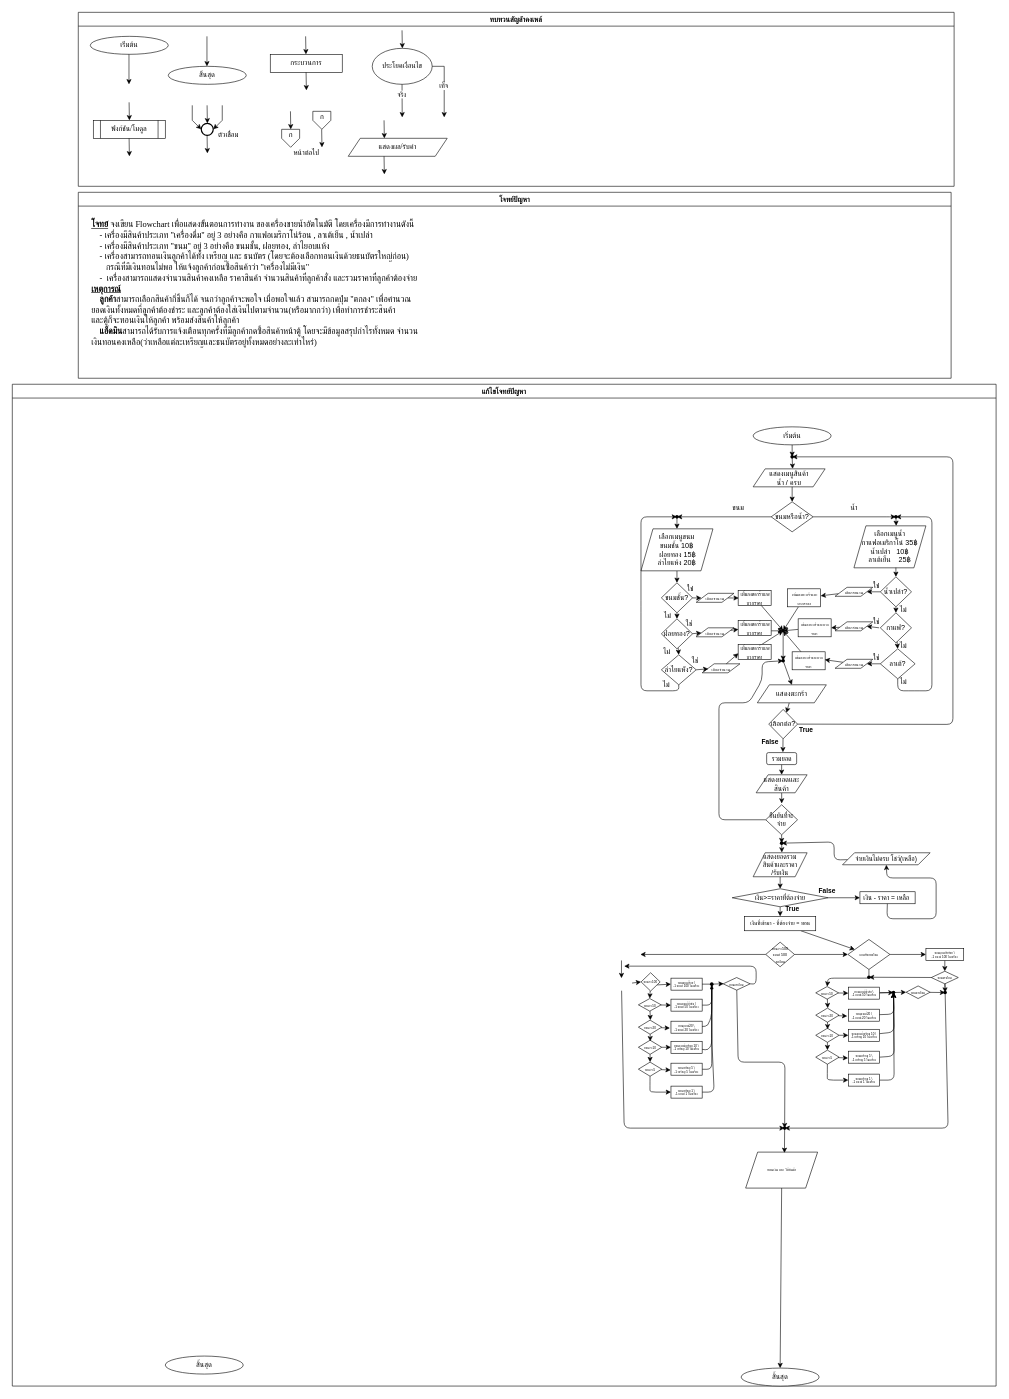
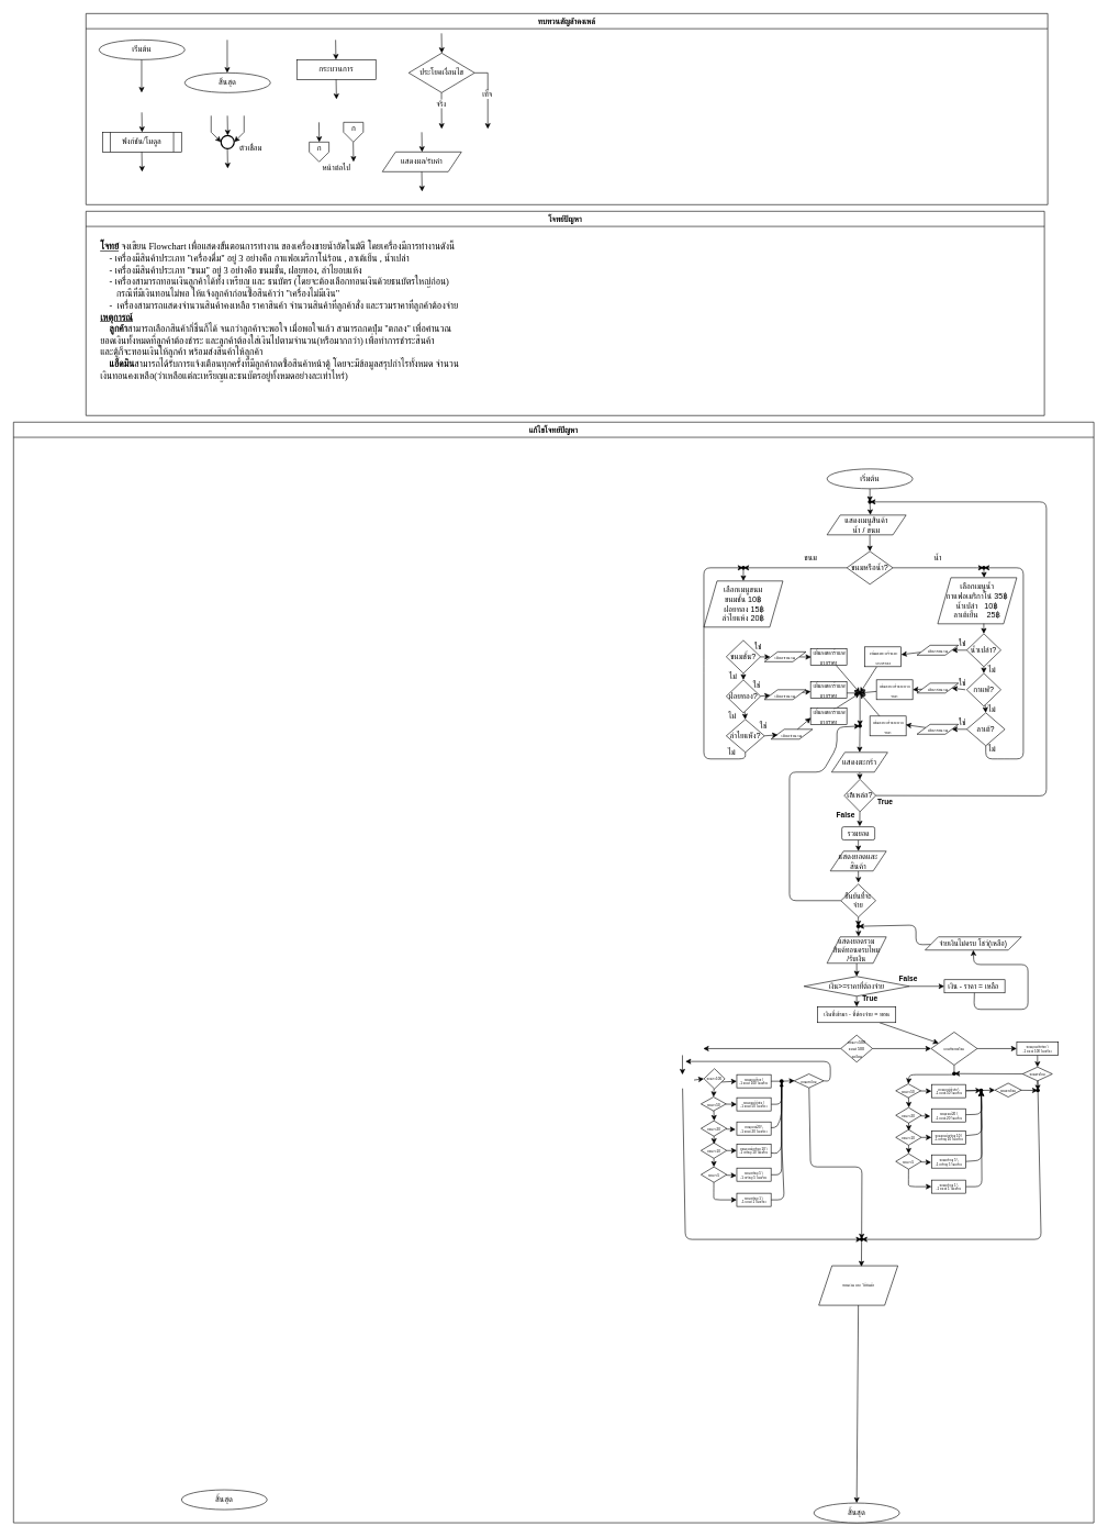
- <mxCell id="10" value="ประโยคเงื่อนไข" style="ellipse;whiteSpace=wrap;html=1;fontFamily=Sarabun;fontSource=https%3A%2F%2Ffonts.googleapis.com%2Fcss%3Ffamily%3DSarabun;" parent="2" vertex="1"><mxGeometry x="490" y="60" width="100" height="60" as="geometry" /></mxCell>
+ <mxCell id="10" value="ประโยคเงื่อนไข" style="rhombus;whiteSpace=wrap;html=1;fontFamily=Sarabun;fontSource=https%3A%2F%2Ffonts.googleapis.com%2Fcss%3Ffamily%3DSarabun;" parent="2" vertex="1"><mxGeometry x="490" y="60" width="100" height="60" as="geometry" /></mxCell>
- <mxCell id="32" value="แสดงผล/รับค่า" style="shape=parallelogram;perimeter=parallelogramPerimeter;whiteSpace=wrap;html=1;fixedSize=1;fontFamily=Sarabun;fontSource=https%3A%2F%2Ffonts.googleapis.com%2Fcss%3Ffamily%3DSarabun;" parent="2" vertex="1"><mxGeometry x="450" y="210" width="165" height="30" as="geometry" /></mxCell>
+ <mxCell id="32" value="แสดงผล/รับค่า" style="shape=parallelogram;perimeter=parallelogramPerimeter;whiteSpace=wrap;html=1;fixedSize=1;fontFamily=Sarabun;fontSource=https%3A%2F%2Ffonts.googleapis.com%2Fcss%3Ffamily%3DSarabun;" parent="2" vertex="1"><mxGeometry x="450" y="210" width="120" height="30" as="geometry" /></mxCell>
- <mxCell id="42" value="แสดงเมนูสินค้า&lt;br&gt;น้ำ / ครบ" style="shape=parallelogram;perimeter=parallelogramPerimeter;whiteSpace=wrap;html=1;fixedSize=1;" vertex="1" parent="1"><mxGeometry x="1255" y="781" width="120" height="30" as="geometry" /></mxCell>
+ <mxCell id="42" value="แสดงเมนูสินค้า&lt;br&gt;น้ำ / ขนม" style="shape=parallelogram;perimeter=parallelogramPerimeter;whiteSpace=wrap;html=1;fixedSize=1;" vertex="1" parent="1"><mxGeometry x="1255" y="781" width="120" height="30" as="geometry" /></mxCell>
- <mxCell id="48" style="edgeStyle=none;html=1;entryX=0.5;entryY=0;entryDx=0;entryDy=0;" edge="1" parent="1" source="49" target="53"><mxGeometry relative="1" as="geometry" /></mxCell>
- <mxCell id="97" value="แสดงตะกร้า" style="shape=parallelogram;perimeter=parallelogramPerimeter;whiteSpace=wrap;html=1;fixedSize=1;" vertex="1" parent="1"><mxGeometry x="1262" y="1141" width="115" height="30" as="geometry" /></mxCell>
+ <mxCell id="97" value="แสดงตะกร้า" style="shape=parallelogram;perimeter=parallelogramPerimeter;whiteSpace=wrap;html=1;fixedSize=1;" vertex="1" parent="1"><mxGeometry x="1262" y="1141" width="85" height="30" as="geometry" /></mxCell>
- <mxCell id="98" value="เลือกต่อ?" style="rhombus;whiteSpace=wrap;html=1;" vertex="1" parent="1"><mxGeometry x="1281" y="1182" width="48" height="49" as="geometry" /></mxCell>
+ <mxCell id="98" value="เลืเหล่อ?" style="rhombus;whiteSpace=wrap;html=1;" vertex="1" parent="1"><mxGeometry x="1281" y="1182" width="48" height="49" as="geometry" /></mxCell>
- <mxCell id="117" value="แสดงยอดรวม&lt;br&gt;สินค้าและราคา&lt;br&gt;/รับเงิน" style="shape=parallelogram;perimeter=parallelogramPerimeter;whiteSpace=wrap;html=1;fixedSize=1;fontSize=11;" vertex="1" parent="1"><mxGeometry x="1255" y="1421" width="90" height="40" as="geometry" /></mxCell>
+ <mxCell id="117" value="แสดงยอดรวม&lt;br&gt;สินค้ทอนครบไหม&lt;br&gt;/รับเงิน" style="shape=parallelogram;perimeter=parallelogramPerimeter;whiteSpace=wrap;html=1;fixedSize=1;fontSize=11;" vertex="1" parent="1"><mxGeometry x="1255" y="1421" width="90" height="40" as="geometry" /></mxCell>
